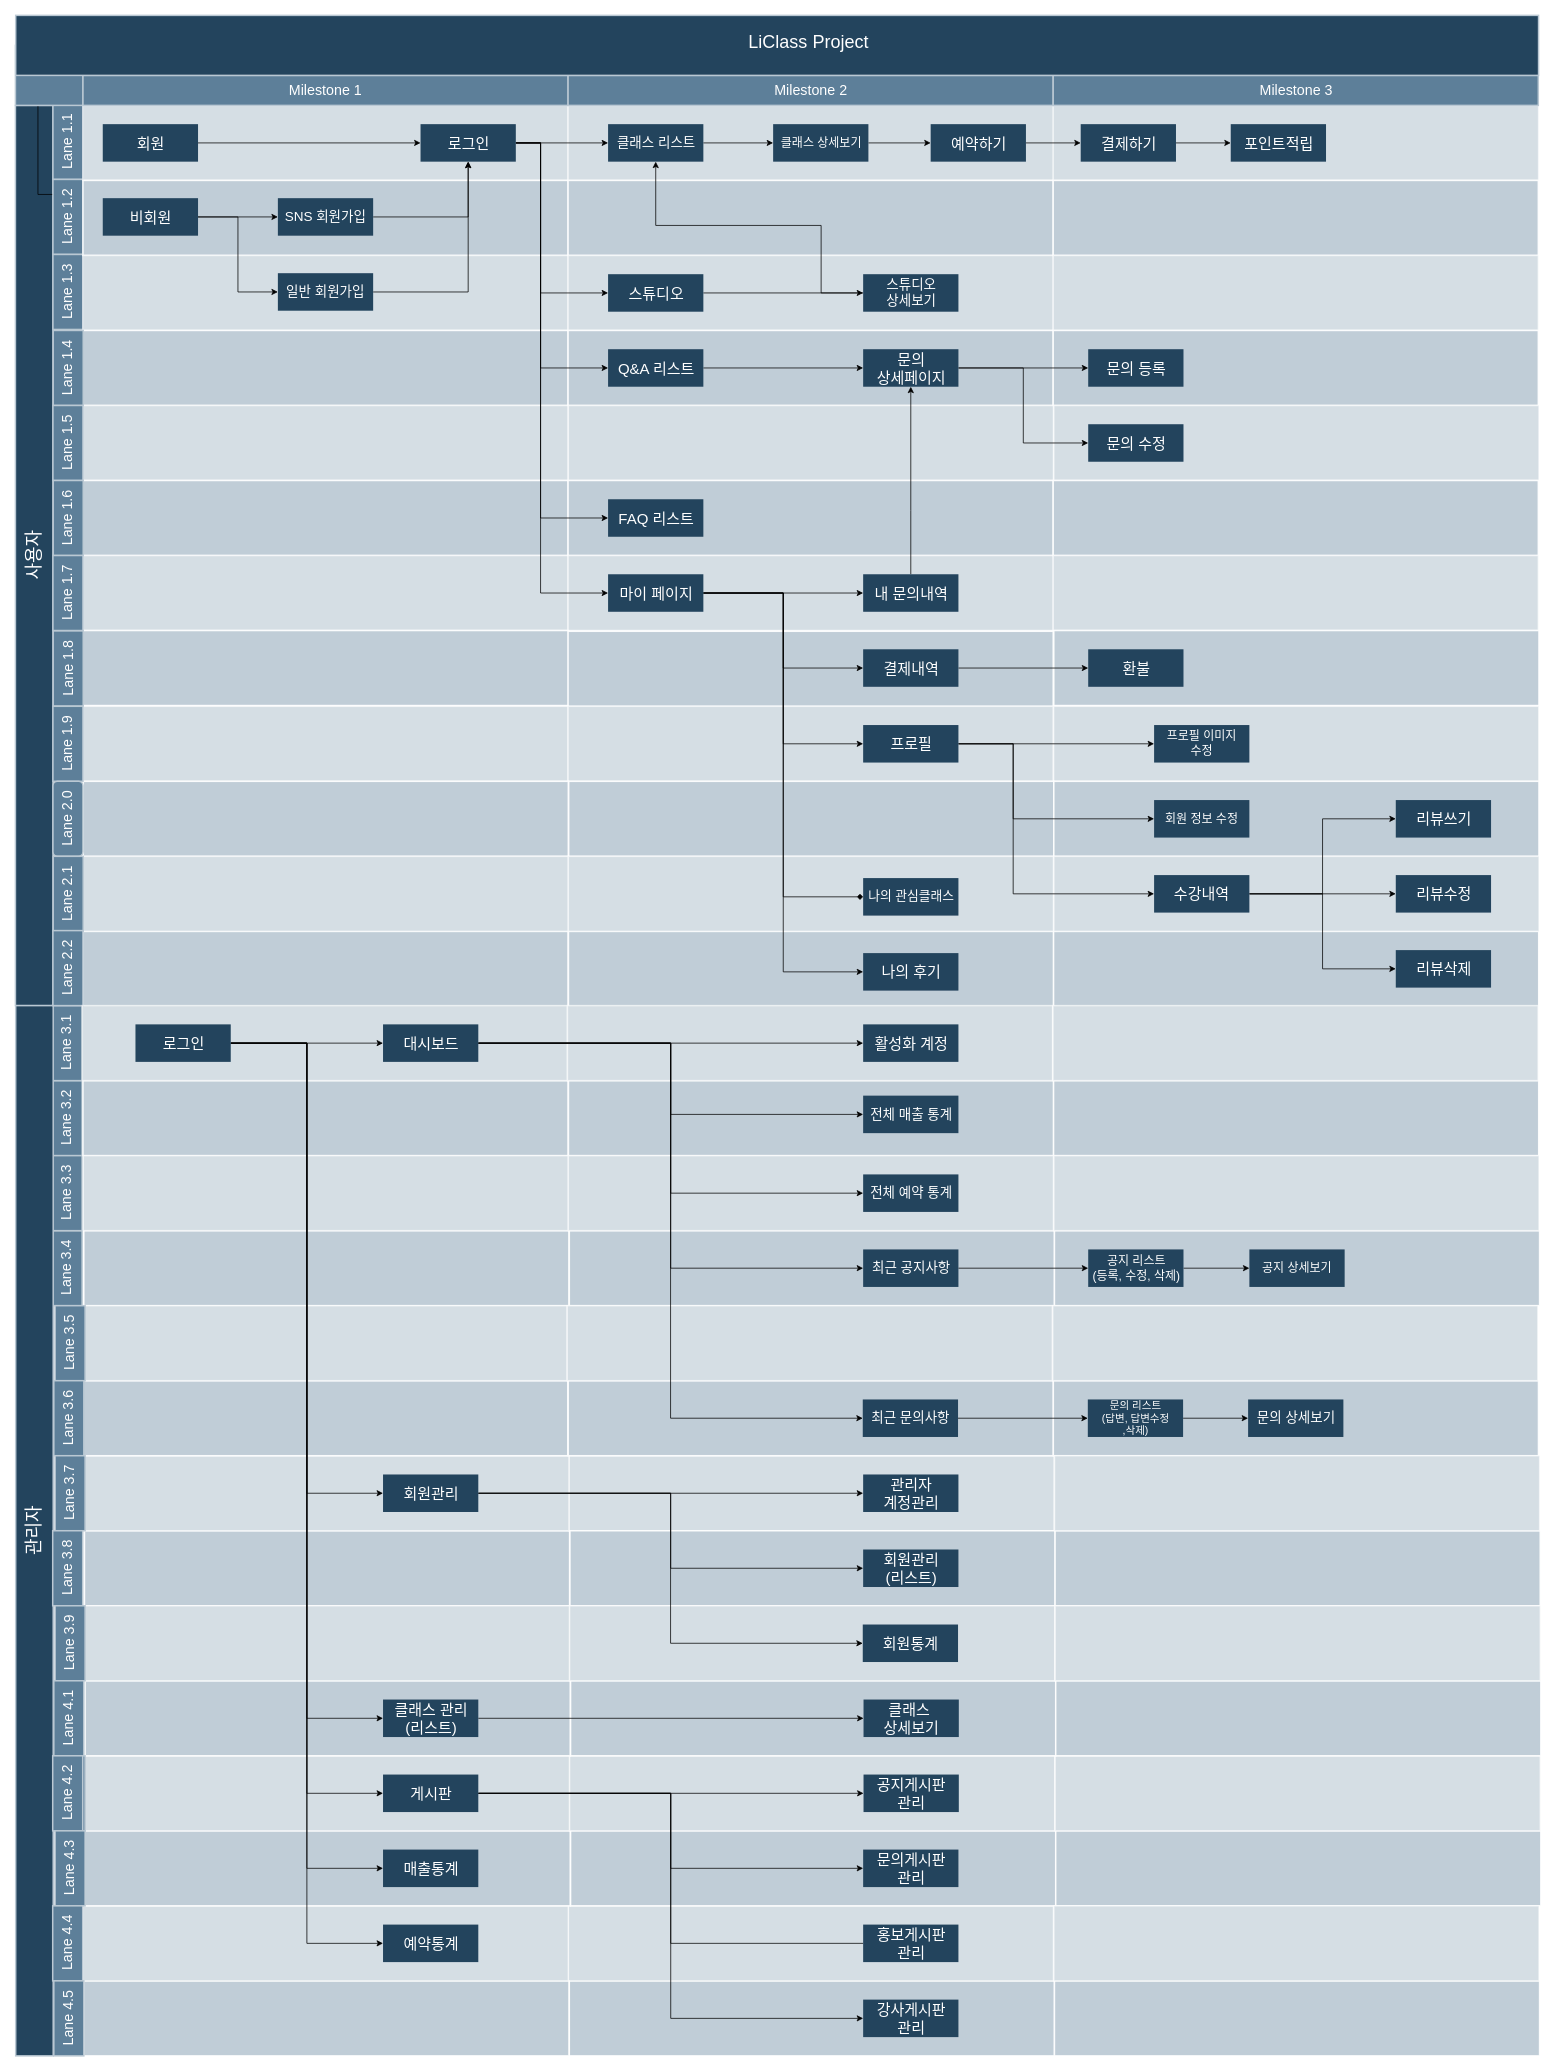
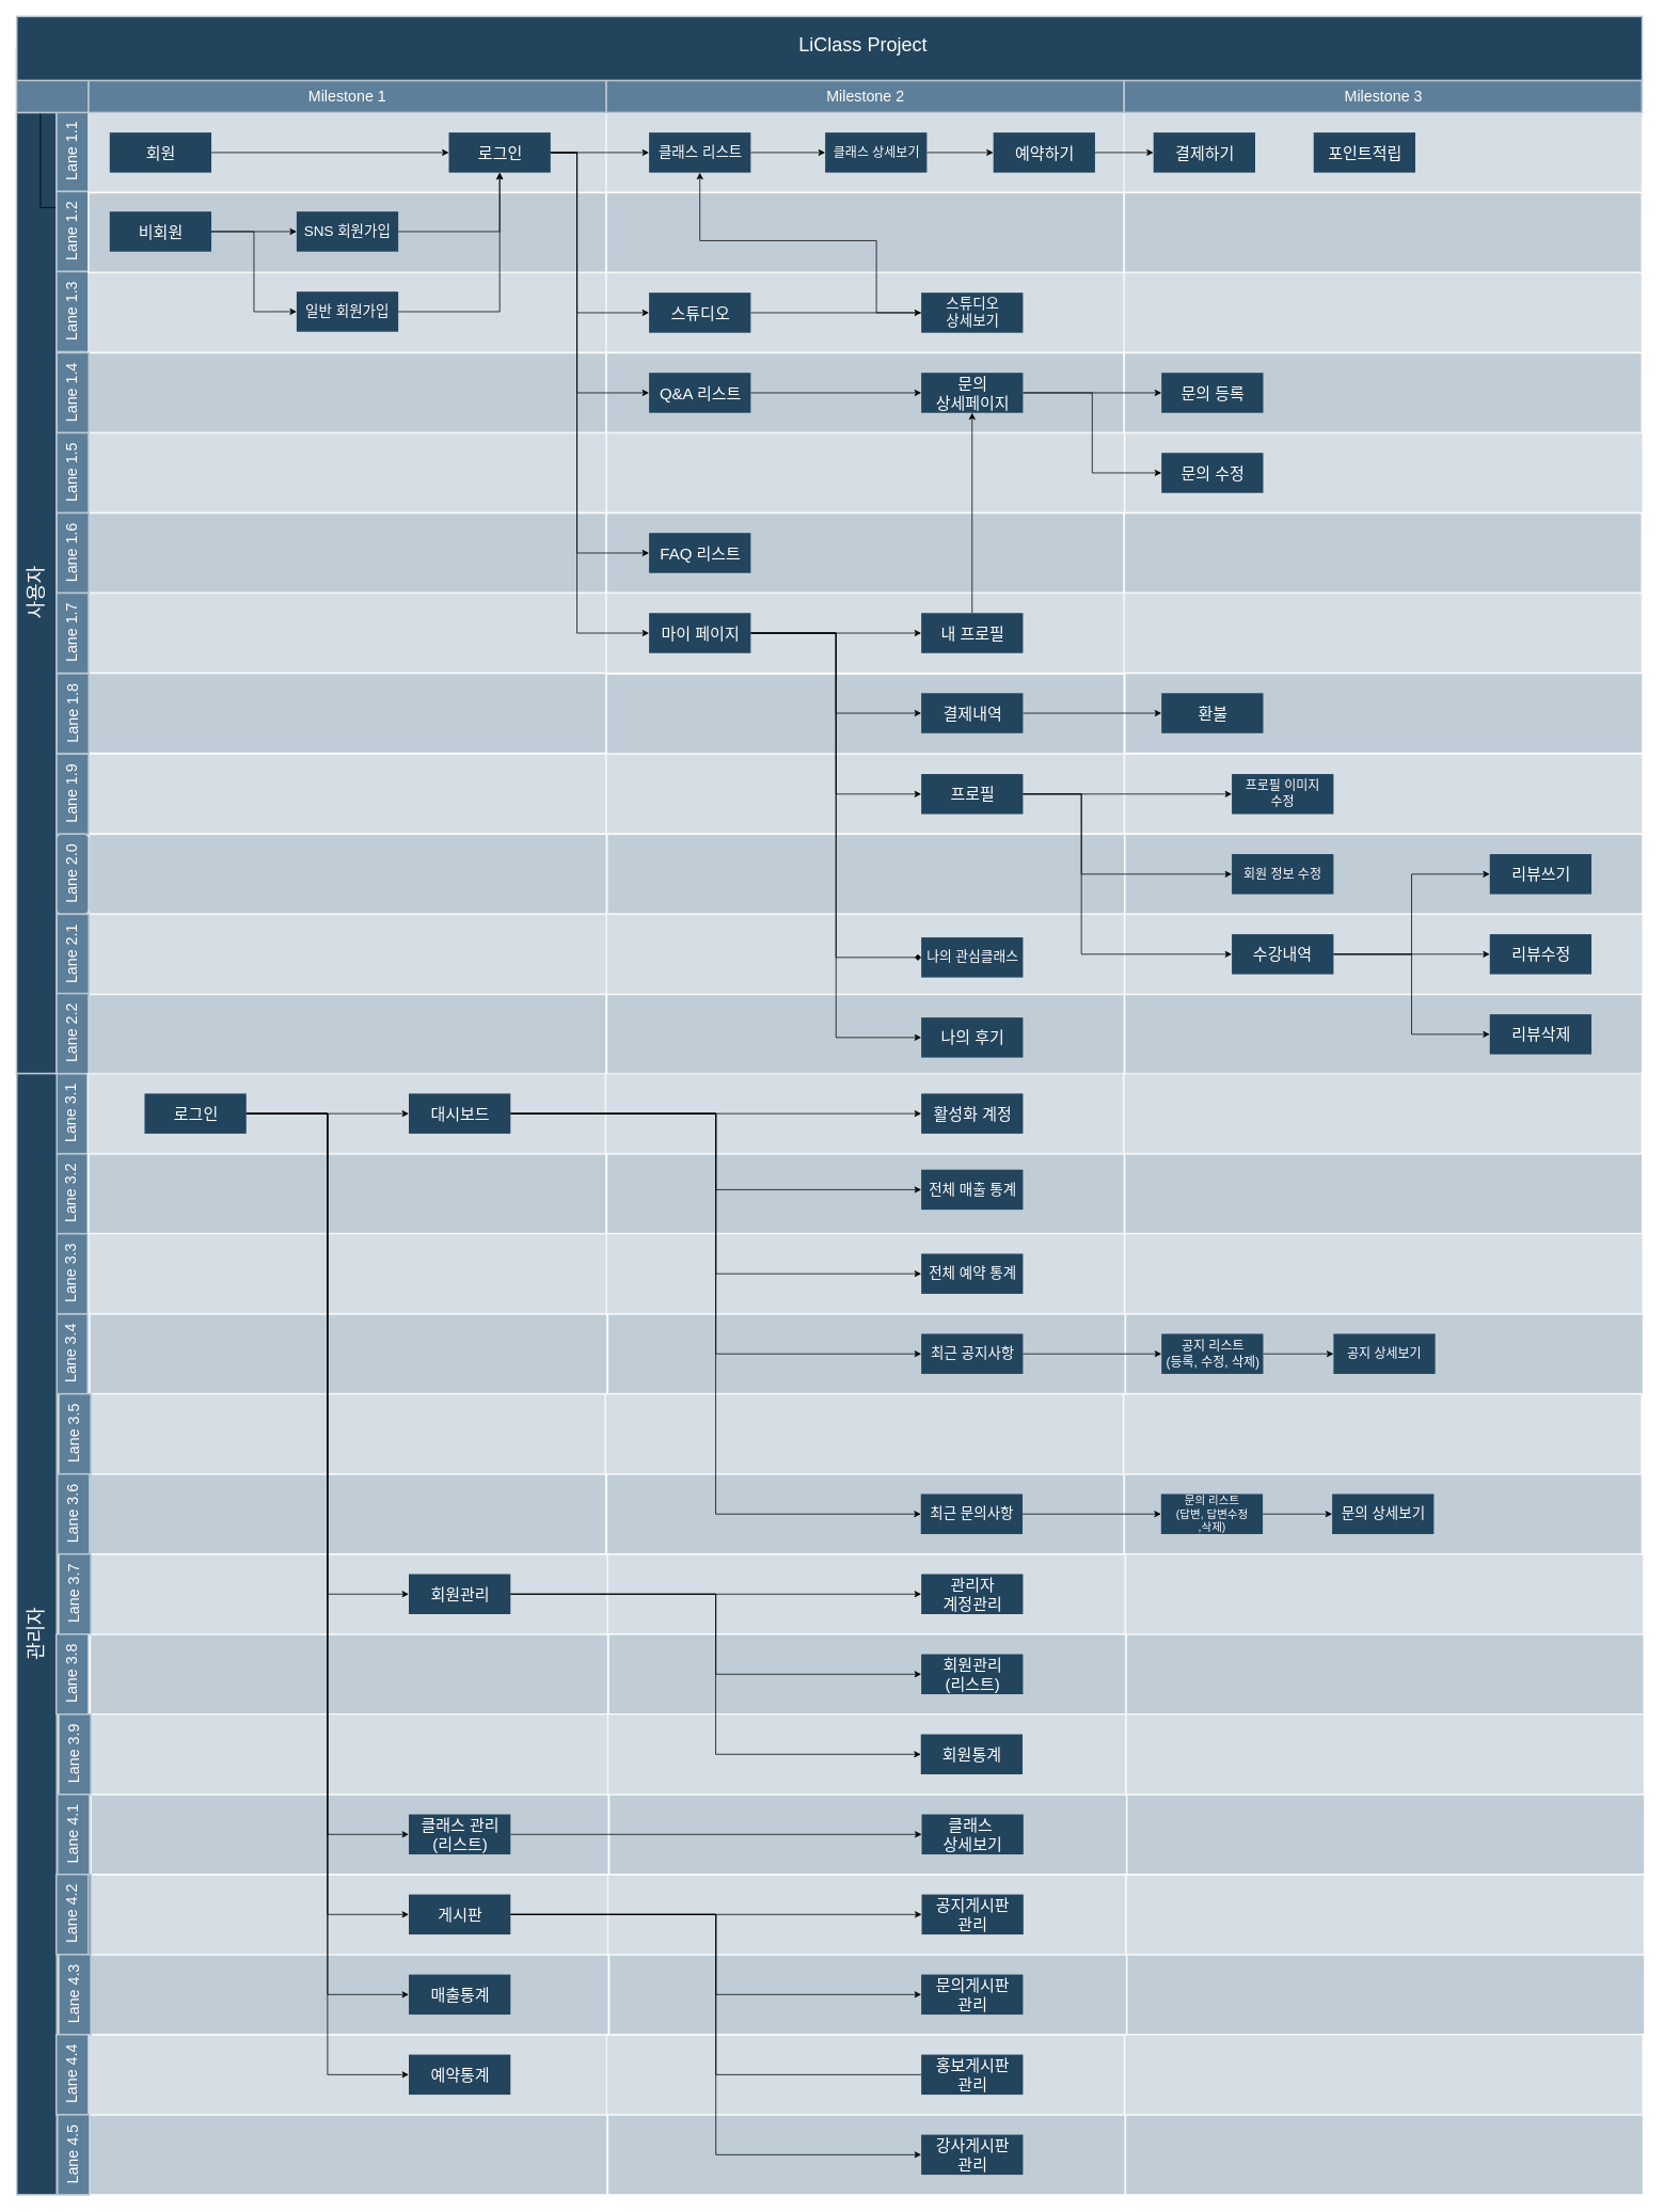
- <mxCell id="92" style="edgeStyle=orthogonalEdgeStyle;rounded=0;orthogonalLoop=1;jettySize=auto;html=1;entryX=0;entryY=0.5;entryDx=0;entryDy=0;" edge="1" parent="1" source="93" target="225"><mxGeometry relative="1" as="geometry" /></mxCell>
- <mxCell id="119" value="&lt;span style=&quot;font-size: 20px;&quot;&gt;내 문의내역&lt;/span&gt;" style="rounded=0;fillColor=#23445D;strokeColor=none;strokeWidth=2;fontFamily=Helvetica;html=1;gradientColor=none;fontColor=#FFFFFF;" parent="1" vertex="1"><mxGeometry x="1150.005" y="765" width="127" height="50" as="geometry" /></mxCell>
+ <mxCell id="119" value="&lt;span style=&quot;font-size: 20px;&quot;&gt;내 프로필&lt;/span&gt;" style="rounded=0;fillColor=#23445D;strokeColor=none;strokeWidth=2;fontFamily=Helvetica;html=1;gradientColor=none;fontColor=#FFFFFF;" parent="1" vertex="1"><mxGeometry x="1150.005" y="765" width="127" height="50" as="geometry" /></mxCell>
